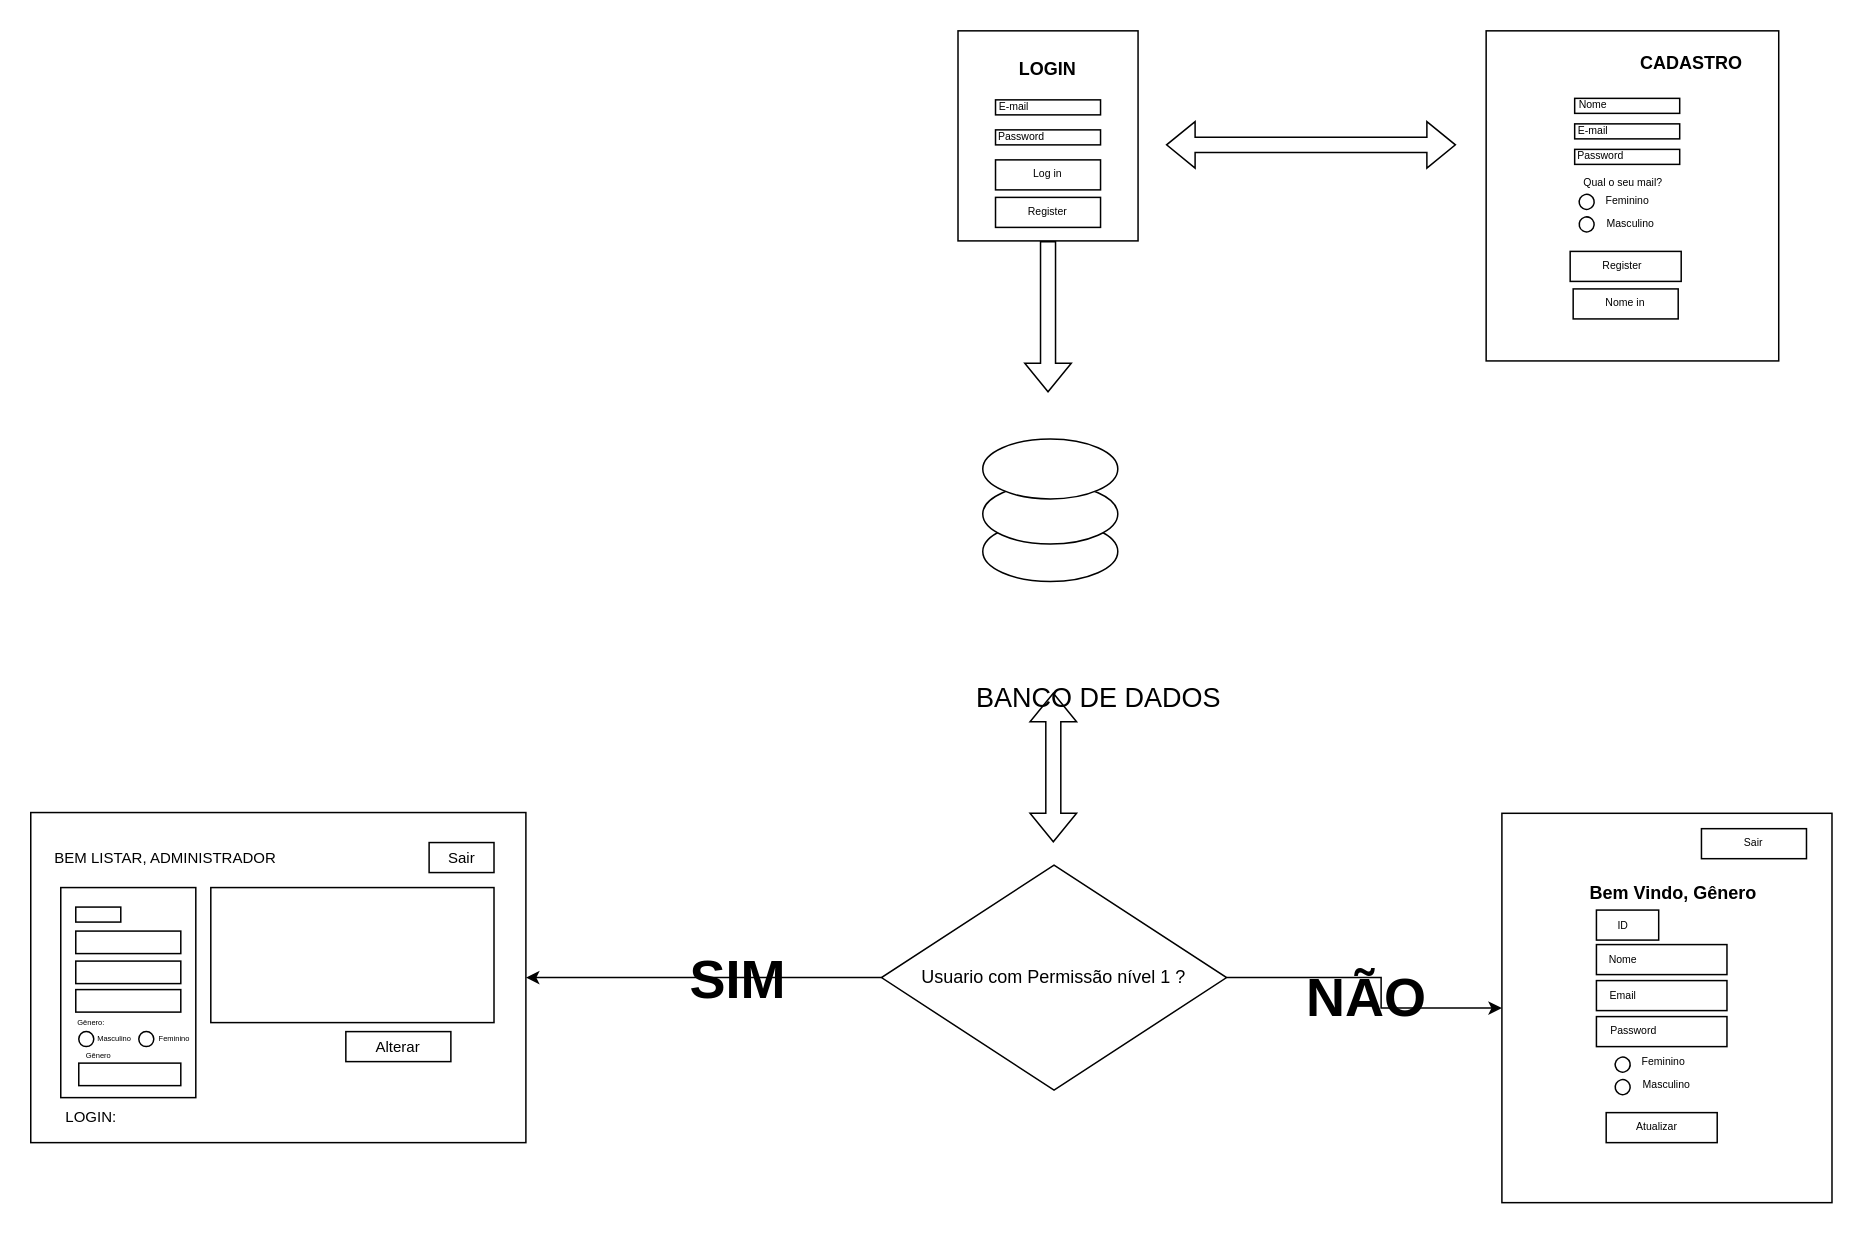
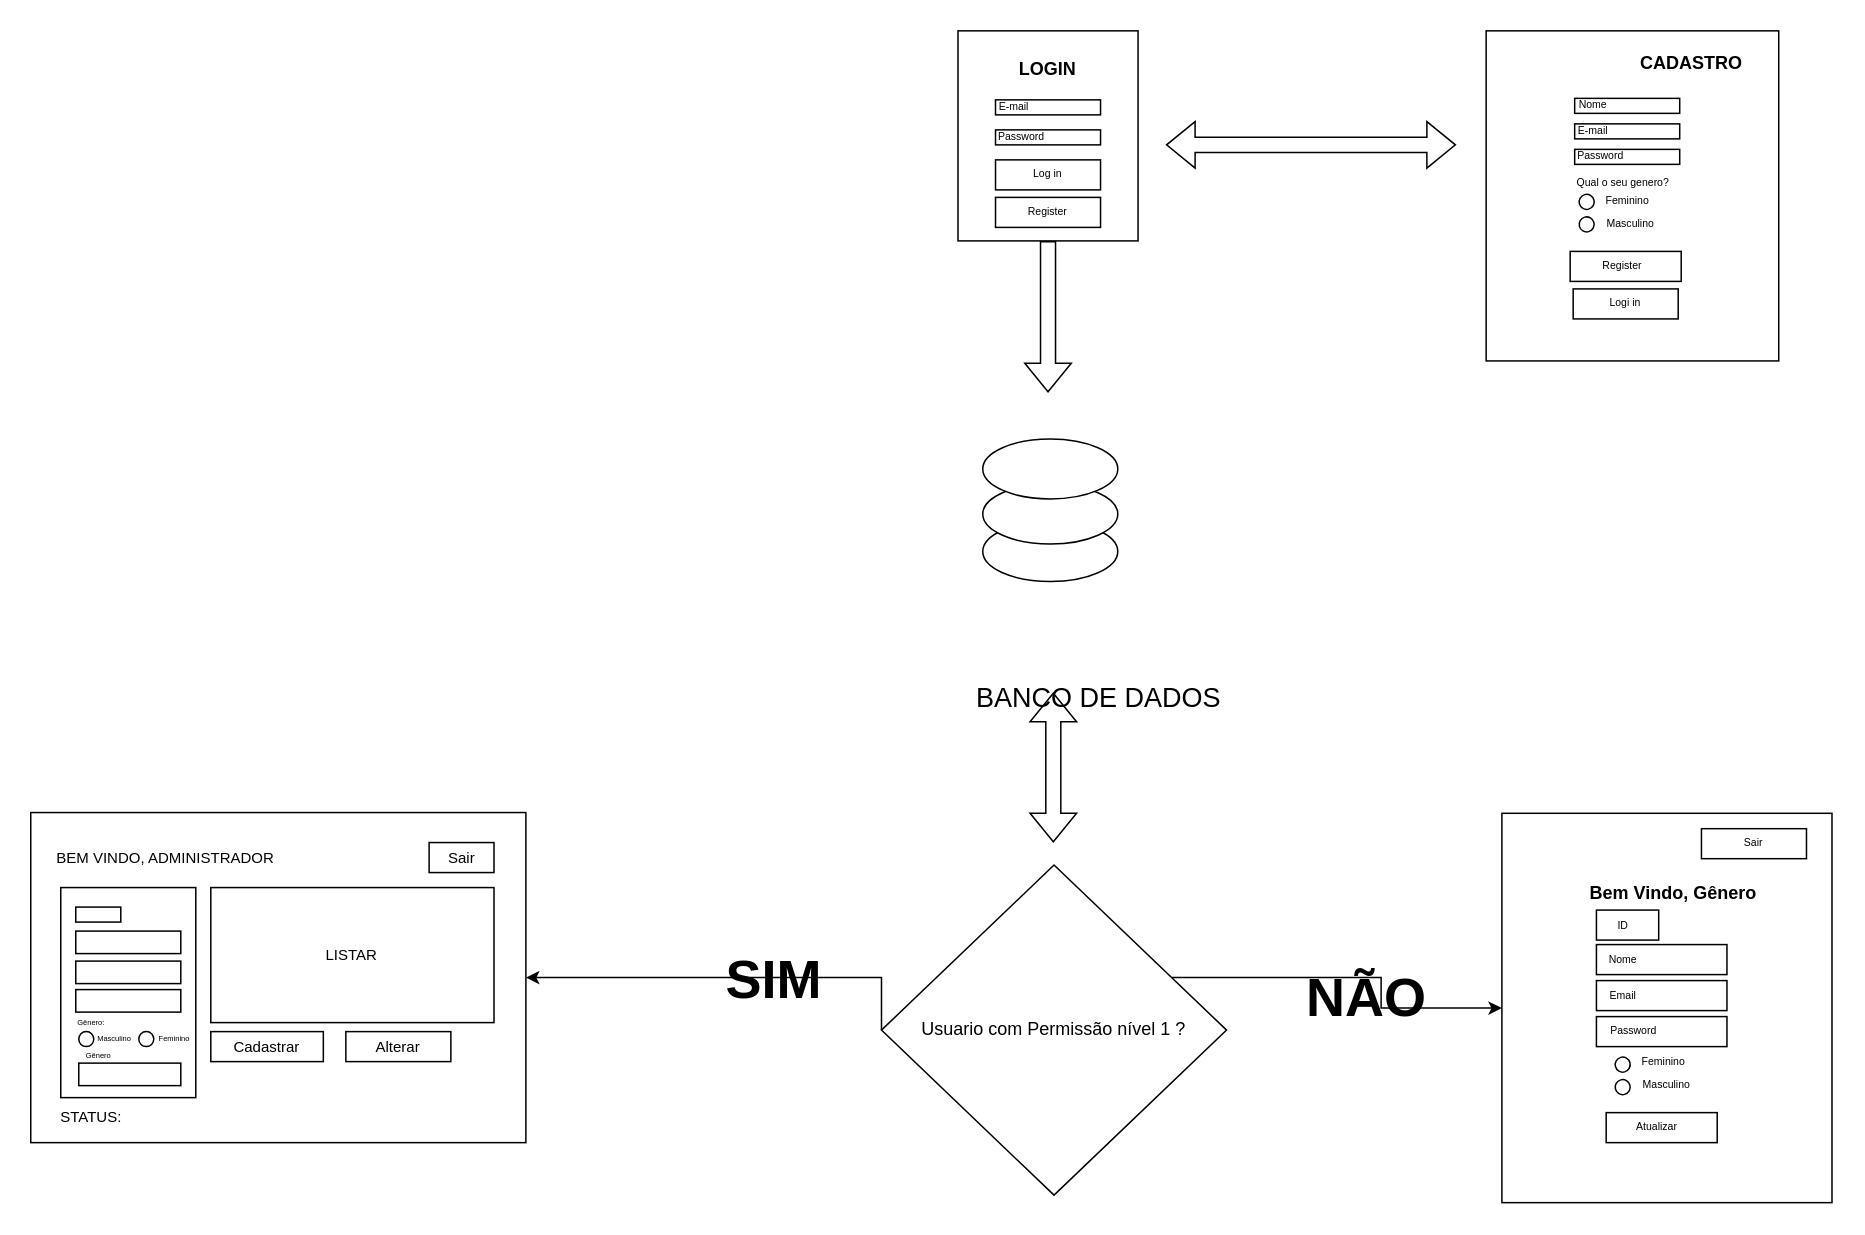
- <mxCell id="25" value="&lt;span style=&quot;font-size: 7px&quot;&gt;Qual o seu mail?&lt;/span&gt;" style="text;html=1;strokeColor=none;fillColor=none;align=center;verticalAlign=middle;whiteSpace=wrap;rounded=0;fontSize=2;" parent="1" vertex="1"><mxGeometry x="1049" y="117" width="65" height="10" as="geometry" /></mxCell>
+ <mxCell id="25" value="&lt;span style=&quot;font-size: 7px&quot;&gt;Qual o seu genero?&lt;/span&gt;" style="text;html=1;strokeColor=none;fillColor=none;align=center;verticalAlign=middle;whiteSpace=wrap;rounded=0;fontSize=2;" parent="1" vertex="1"><mxGeometry x="1049" y="117" width="65" height="10" as="geometry" /></mxCell>
- <mxCell id="33" value="Nome in" style="text;html=1;strokeColor=none;fillColor=none;align=center;verticalAlign=middle;whiteSpace=wrap;rounded=0;fontSize=7;" vertex="1" parent="1"><mxGeometry x="1053" y="187" width="60" height="30" as="geometry" /></mxCell>
+ <mxCell id="33" value="Logi in" style="text;html=1;strokeColor=none;fillColor=none;align=center;verticalAlign=middle;whiteSpace=wrap;rounded=0;fontSize=7;" vertex="1" parent="1"><mxGeometry x="1053" y="187" width="60" height="30" as="geometry" /></mxCell>
- <mxCell id="38" value="&lt;font style=&quot;font-size: 10px&quot;&gt;BEM LISTAR, ADMINISTRADOR&lt;/font&gt;" style="text;html=1;strokeColor=none;fillColor=none;align=center;verticalAlign=middle;whiteSpace=wrap;rounded=0;labelBackgroundColor=none;fontSize=36;" vertex="1" parent="1"><mxGeometry x="30" y="561" width="160" as="geometry" /></mxCell>
+ <mxCell id="38" value="&lt;font style=&quot;font-size: 10px&quot;&gt;BEM VINDO, ADMINISTRADOR&lt;/font&gt;" style="text;html=1;strokeColor=none;fillColor=none;align=center;verticalAlign=middle;whiteSpace=wrap;rounded=0;labelBackgroundColor=none;fontSize=36;" vertex="1" parent="1"><mxGeometry x="30" y="561" width="160" as="geometry" /></mxCell>
+ <mxCell id="56" value="LISTAR" style="text;html=1;strokeColor=none;fillColor=none;align=center;verticalAlign=middle;whiteSpace=wrap;rounded=0;labelBackgroundColor=none;fontSize=10;" vertex="1" parent="1"><mxGeometry x="204.38" y="621" width="60" height="30" as="geometry" /></mxCell>
- <mxCell id="37" value="Usuario com Permissão nível&amp;nbsp;1 ?" style="rhombus;whiteSpace=wrap;html=1;" vertex="1" parent="1"><mxGeometry x="587" y="576" width="230" height="150" as="geometry" /></mxCell>
+ <mxCell id="37" value="Usuario com Permissão nível&amp;nbsp;1 ?" style="rhombus;whiteSpace=wrap;html=1;" vertex="1" parent="1"><mxGeometry x="587" y="576" width="230" height="220" as="geometry" /></mxCell>
+ <mxCell id="42" value="Cadastrar" style="rounded=0;whiteSpace=wrap;html=1;labelBackgroundColor=none;fontSize=10;" vertex="1" parent="1"><mxGeometry x="140" y="687" width="75" height="20" as="geometry" /></mxCell>
- <mxCell id="55" value="&lt;font style=&quot;font-size: 10px&quot;&gt;LOGIN:&lt;/font&gt;" style="text;html=1;strokeColor=none;fillColor=none;align=center;verticalAlign=middle;whiteSpace=wrap;rounded=0;labelBackgroundColor=none;fontSize=10;" vertex="1" parent="1"><mxGeometry x="51" y="741" width="19" height="5" as="geometry" /></mxCell>
+ <mxCell id="55" value="&lt;font style=&quot;font-size: 10px&quot;&gt;STATUS:&lt;/font&gt;" style="text;html=1;strokeColor=none;fillColor=none;align=center;verticalAlign=middle;whiteSpace=wrap;rounded=0;labelBackgroundColor=none;fontSize=10;" vertex="1" parent="1"><mxGeometry x="51" y="741" width="19" height="5" as="geometry" /></mxCell>
